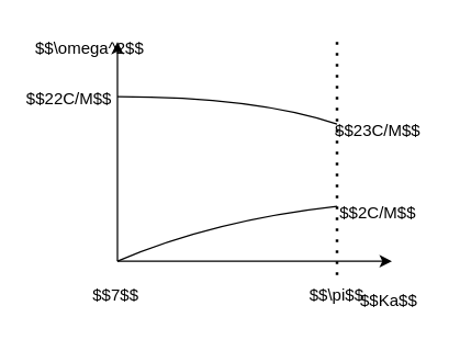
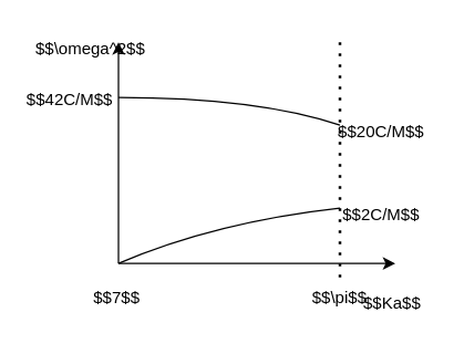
- <mxCell id="6" value="$$22C/M$$" style="text;html=1;strokeColor=none;fillColor=none;align=center;verticalAlign=middle;whiteSpace=wrap;rounded=0;" vertex="1" parent="1"><mxGeometry x="20" y="57" width="60" height="30" as="geometry" /></mxCell>
+ <mxCell id="6" value="$$42C/M$$" style="text;html=1;strokeColor=none;fillColor=none;align=center;verticalAlign=middle;whiteSpace=wrap;rounded=0;" vertex="1" parent="1"><mxGeometry x="20" y="57" width="60" height="30" as="geometry" /></mxCell>
- <mxCell id="8" value="$$23C/M$$" style="text;html=1;strokeColor=none;fillColor=none;align=center;verticalAlign=middle;whiteSpace=wrap;rounded=0;" vertex="1" parent="1"><mxGeometry x="245" y="80" width="60" height="30" as="geometry" /></mxCell>
+ <mxCell id="8" value="$$20C/M$$" style="text;html=1;strokeColor=none;fillColor=none;align=center;verticalAlign=middle;whiteSpace=wrap;rounded=0;" vertex="1" parent="1"><mxGeometry x="245" y="80" width="60" height="30" as="geometry" /></mxCell>
